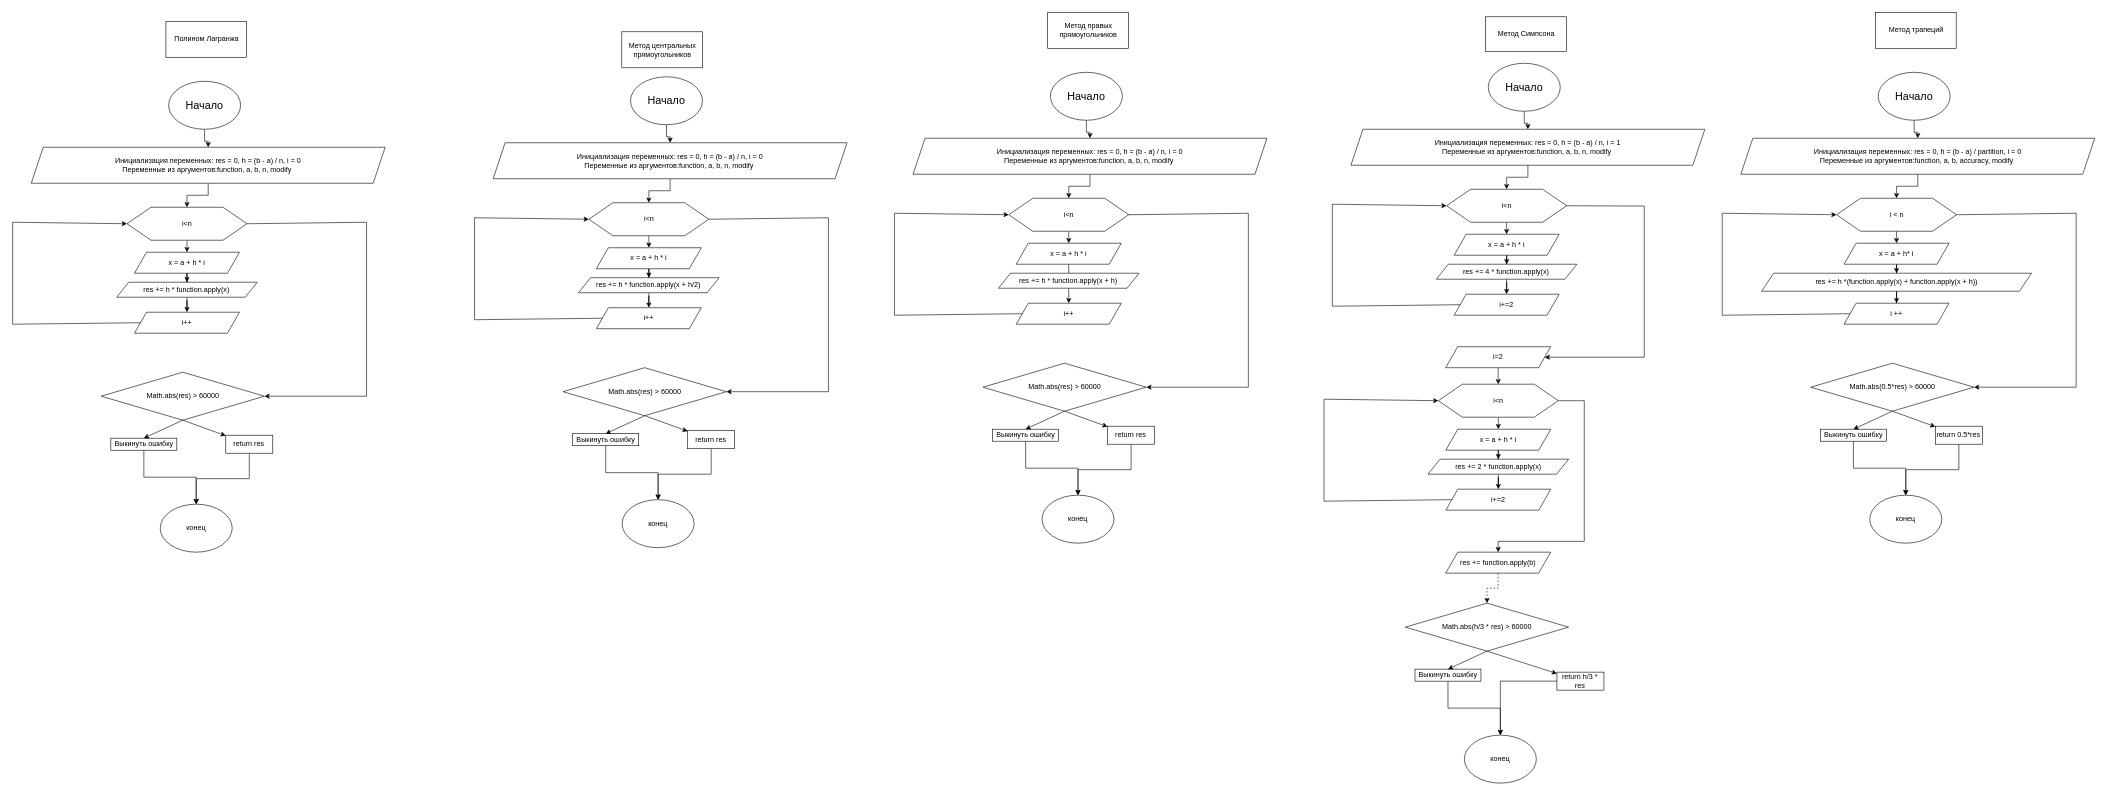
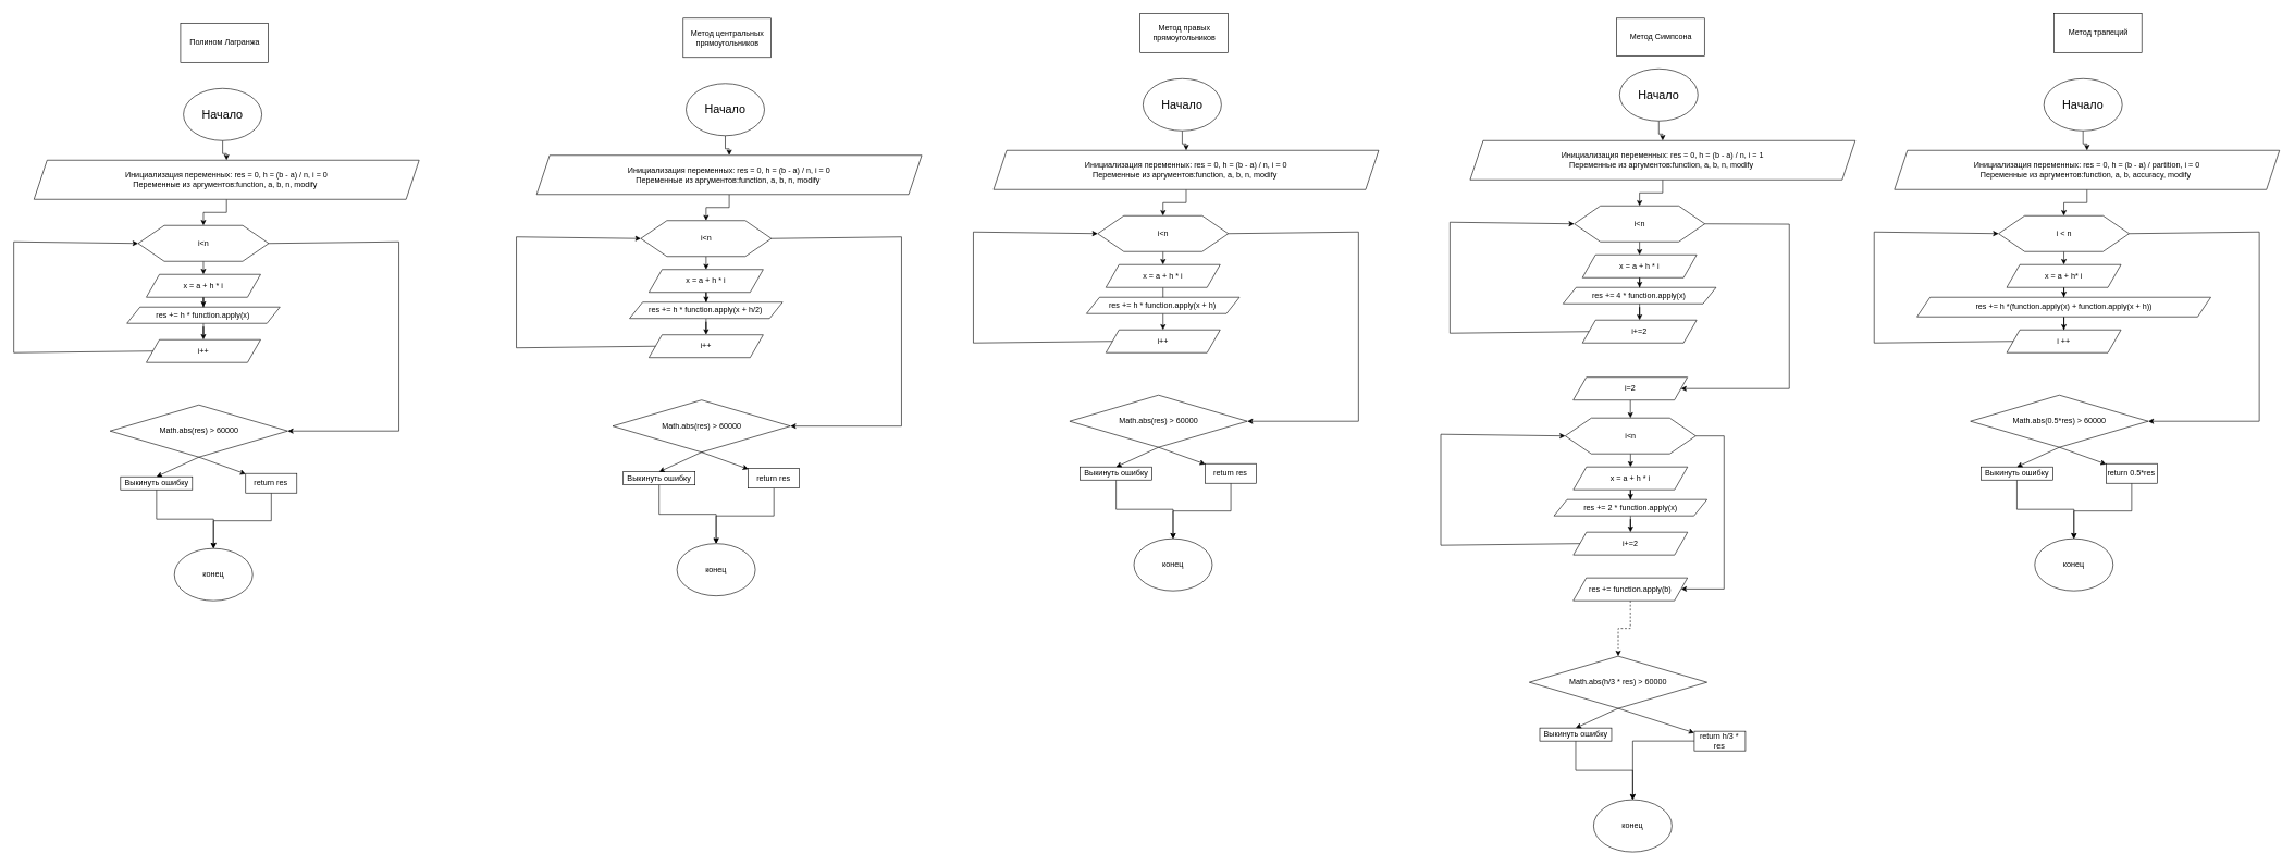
- <mxCell id="6" value="Метод трапеций" style="rounded=0;whiteSpace=wrap;html=1;" parent="1" vertex="1"><mxGeometry x="3125.5" y="20" width="134.5" height="60" as="geometry" /></mxCell>
+ <mxCell id="6" value="Метод трапеций" style="rounded=0;whiteSpace=wrap;html=1;" parent="1" vertex="1"><mxGeometry x="3145.5" y="20" width="134.5" height="60" as="geometry" /></mxCell>
- <mxCell id="51" value="Метод центральных прямоугольников" style="rounded=0;whiteSpace=wrap;html=1;" parent="1" vertex="1"><mxGeometry x="1035.5" y="52.5" width="134.5" height="60" as="geometry" /></mxCell>
+ <mxCell id="51" value="Метод центральных прямоугольников" style="rounded=0;whiteSpace=wrap;html=1;" parent="1" vertex="1"><mxGeometry x="1045.5" y="27.5" width="134.5" height="60" as="geometry" /></mxCell>
- <mxCell id="123" value="res += function.apply(b)" style="shape=parallelogram;perimeter=parallelogramPerimeter;whiteSpace=wrap;html=1;fixedSize=1;" parent="1" vertex="1"><mxGeometry x="2409" y="920" width="175" height="35" as="geometry" /></mxCell>
+ <mxCell id="123" value="res += function.apply(b)" style="shape=parallelogram;perimeter=parallelogramPerimeter;whiteSpace=wrap;html=1;fixedSize=1;" parent="1" vertex="1"><mxGeometry x="2409" y="885" width="175" height="35" as="geometry" /></mxCell>
